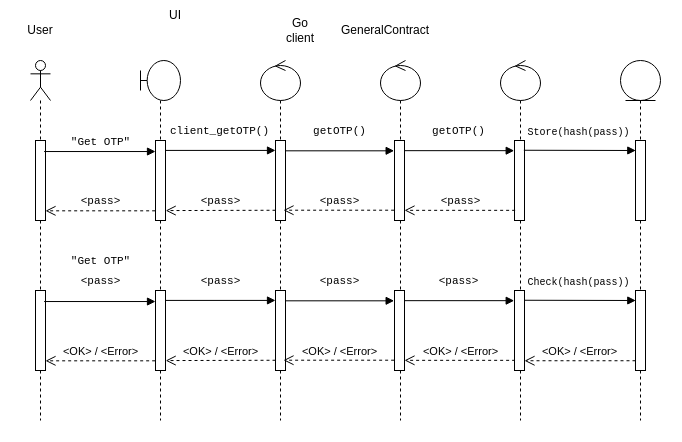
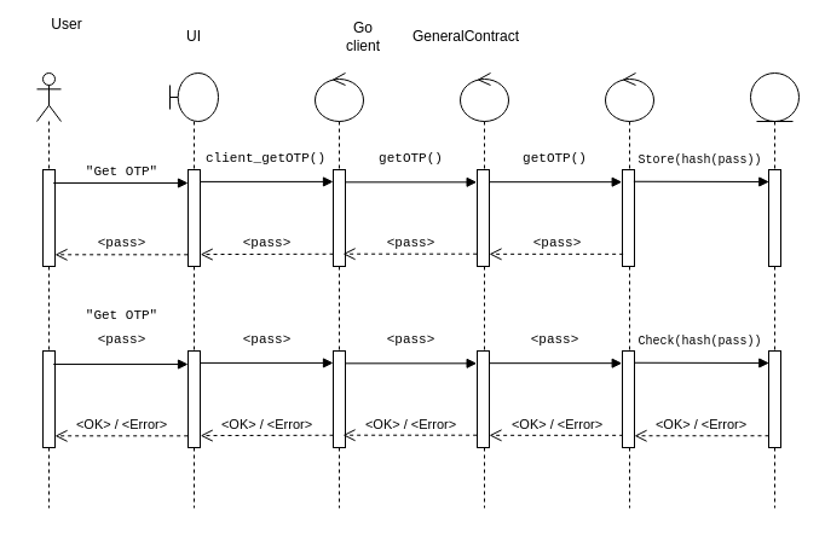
- <mxCell id="30" value="UI" style="text;html=1;strokeColor=none;fillColor=none;align=center;verticalAlign=middle;whiteSpace=wrap;rounded=0;" vertex="1" parent="1"><mxGeometry x="155" y="5" width="40" height="20" as="geometry" /></mxCell>
+ <mxCell id="30" value="UI" style="text;html=1;strokeColor=none;fillColor=none;align=center;verticalAlign=middle;whiteSpace=wrap;rounded=0;" vertex="1" parent="1"><mxGeometry x="140" y="20" width="40" height="20" as="geometry" /></mxCell>
- <mxCell id="43" value="User" style="text;html=1;strokeColor=none;fillColor=none;align=center;verticalAlign=middle;whiteSpace=wrap;rounded=0;" vertex="1" parent="1"><mxGeometry x="20" y="20" width="40" height="20" as="geometry" /></mxCell>
+ <mxCell id="43" value="User" style="text;html=1;strokeColor=none;fillColor=none;align=center;verticalAlign=middle;whiteSpace=wrap;rounded=0;" vertex="1" parent="1"><mxGeometry x="35" y="10" width="40" height="20" as="geometry" /></mxCell>
